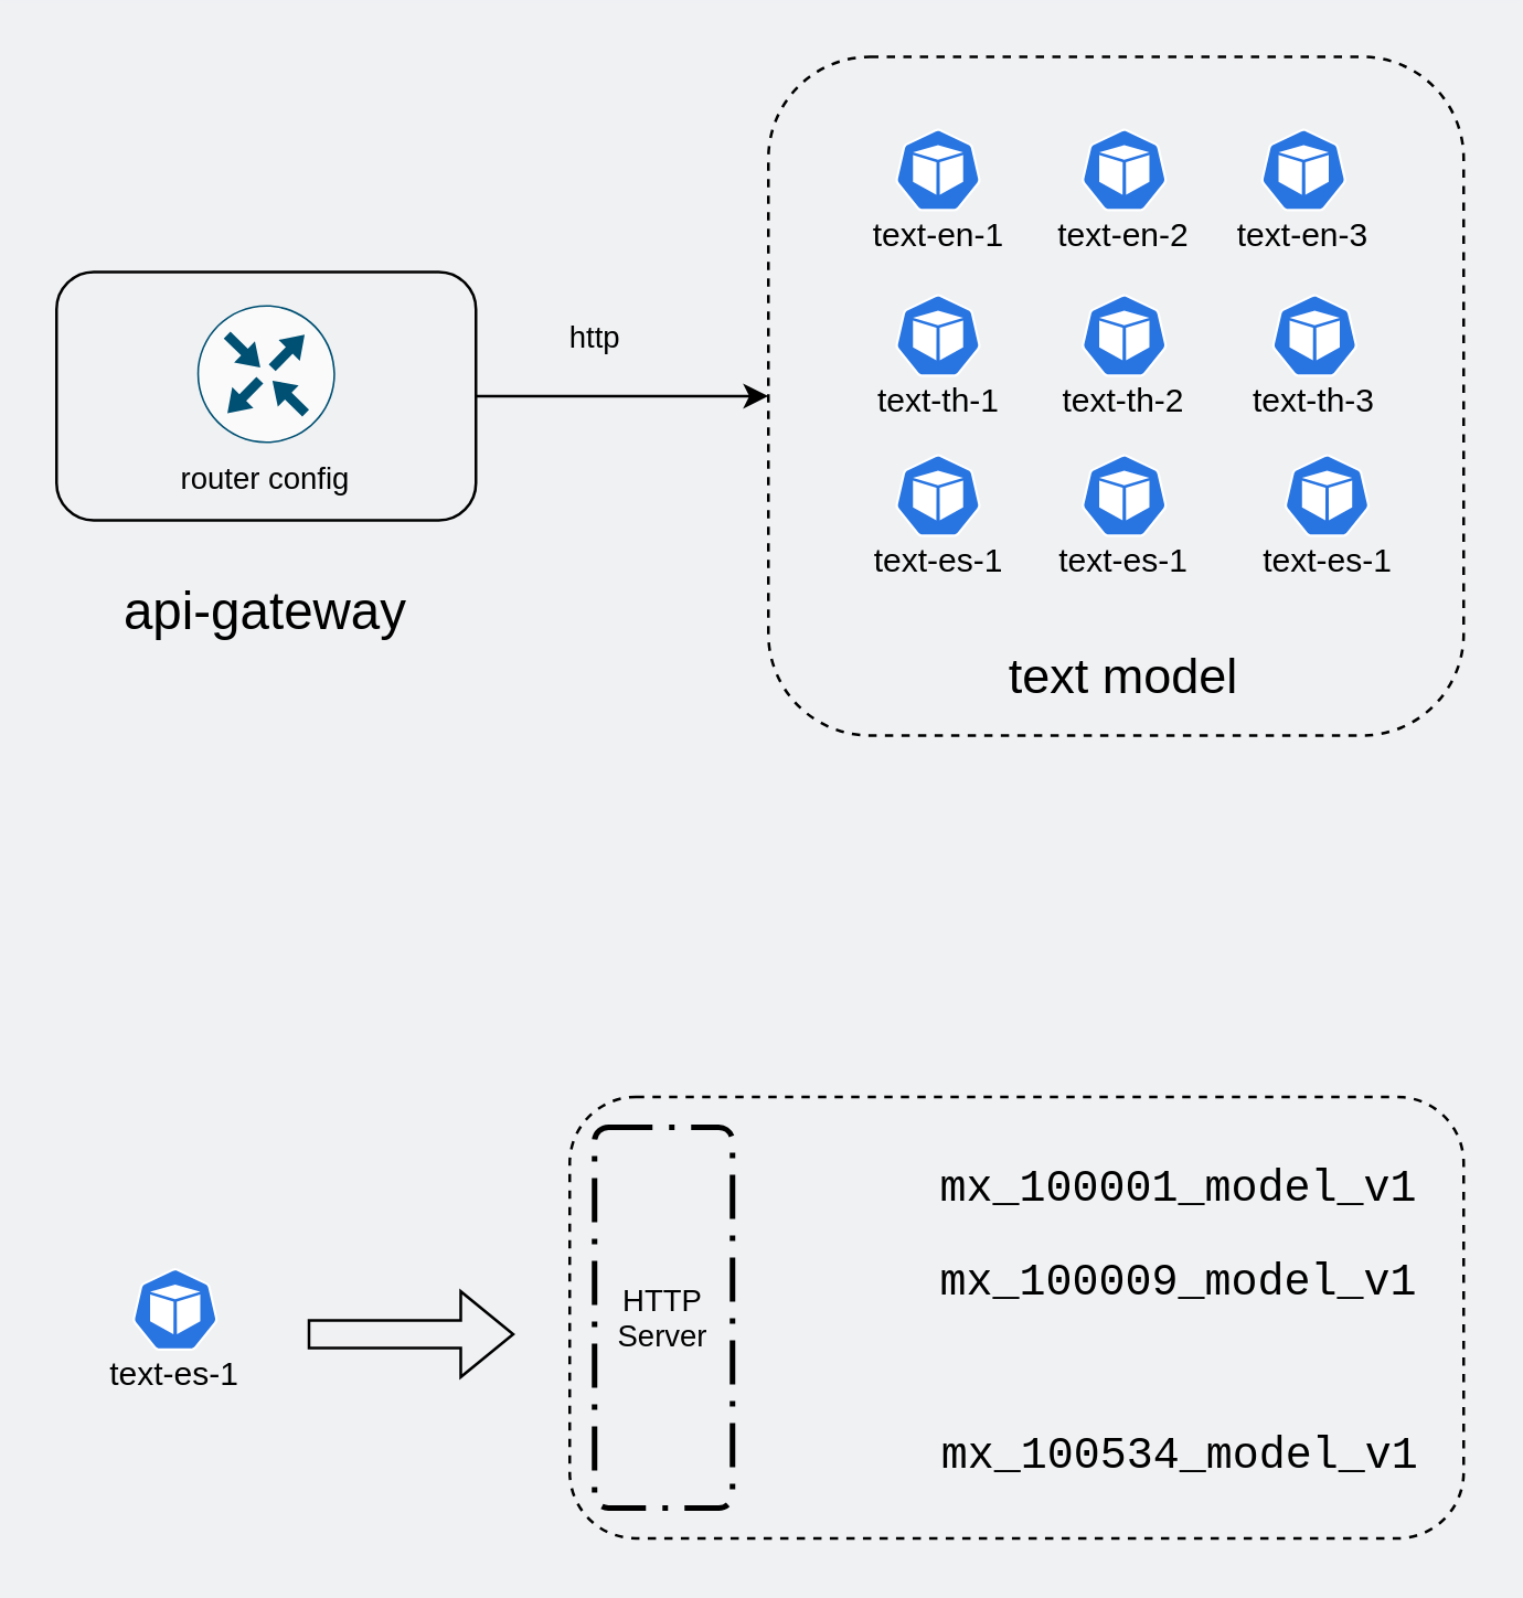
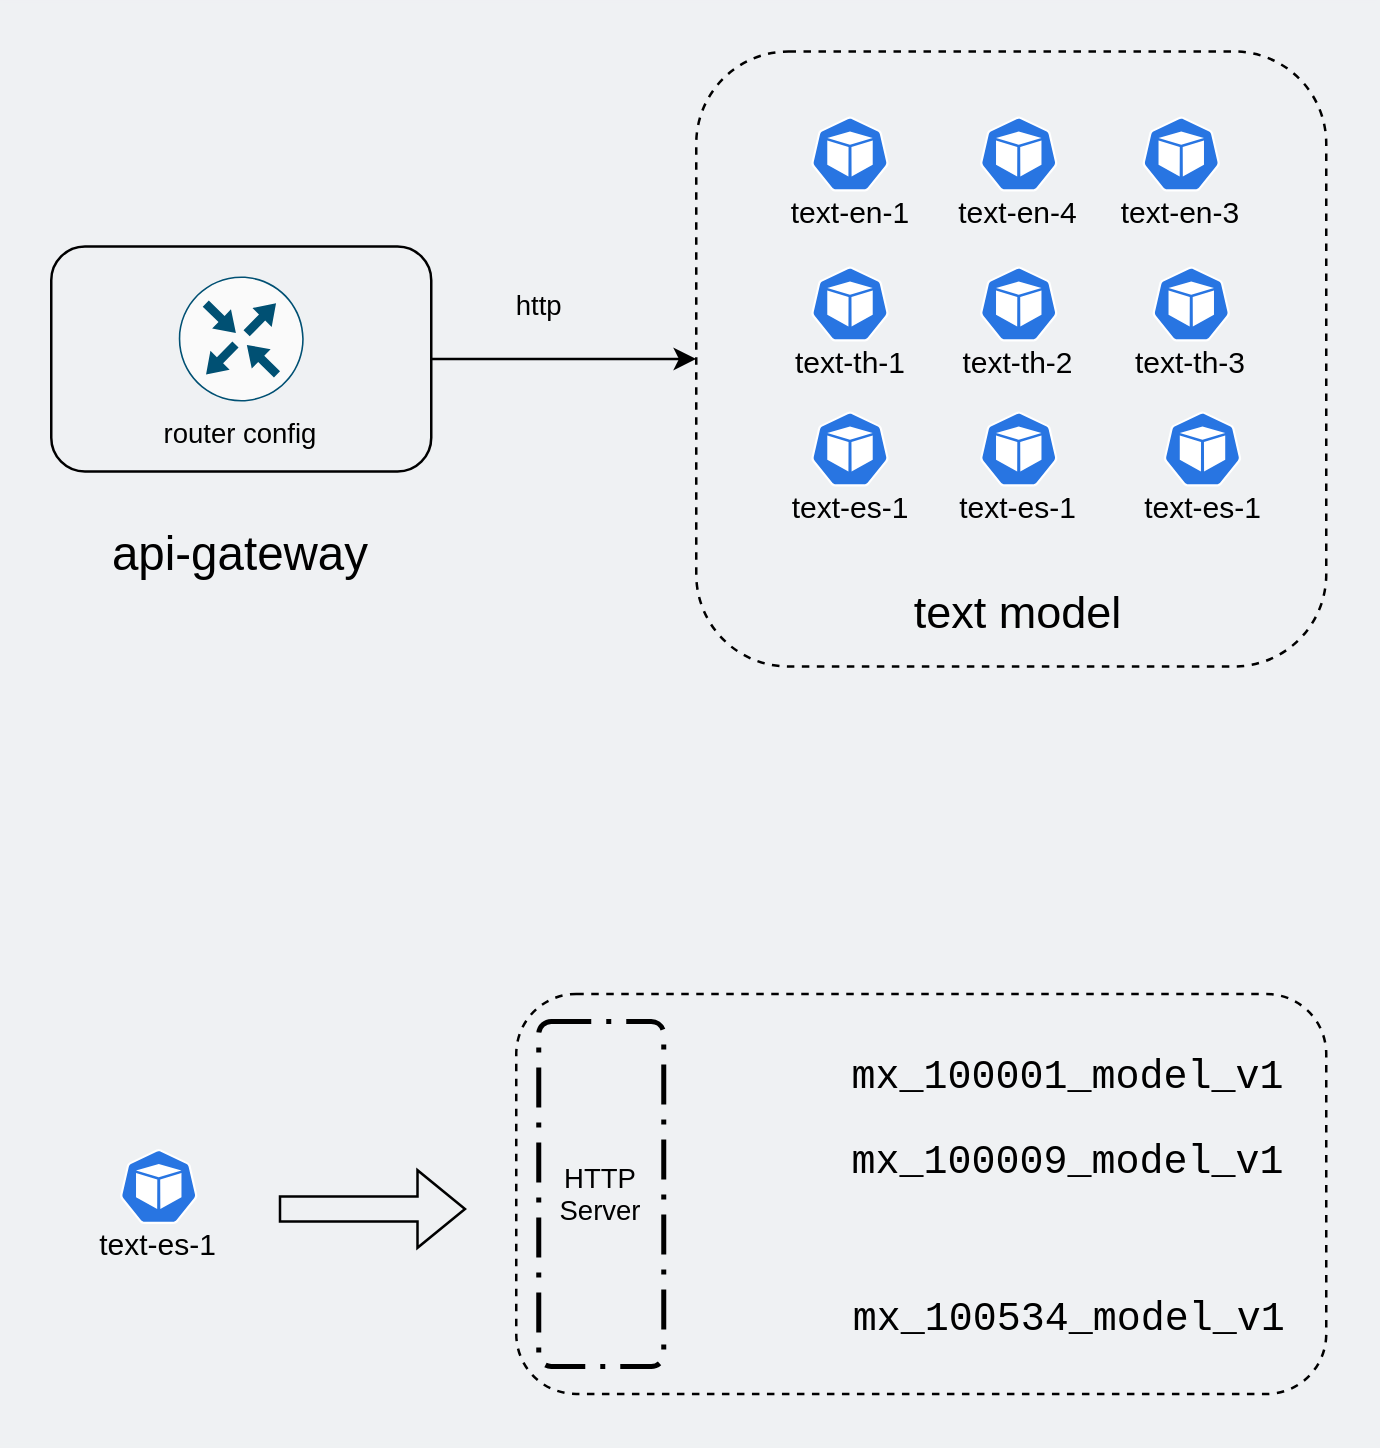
- <mxCell id="11" value="text-en-2" style="text;html=1;strokeColor=none;fillColor=none;align=center;verticalAlign=middle;whiteSpace=wrap;rounded=0;dashed=1;" parent="1" vertex="1"><mxGeometry x="377" y="70" width="60" height="30" as="geometry" /></mxCell>
+ <mxCell id="11" value="text-en-4" style="text;html=1;strokeColor=none;fillColor=none;align=center;verticalAlign=middle;whiteSpace=wrap;rounded=0;dashed=1;" parent="1" vertex="1"><mxGeometry x="377" y="70" width="60" height="30" as="geometry" /></mxCell>
